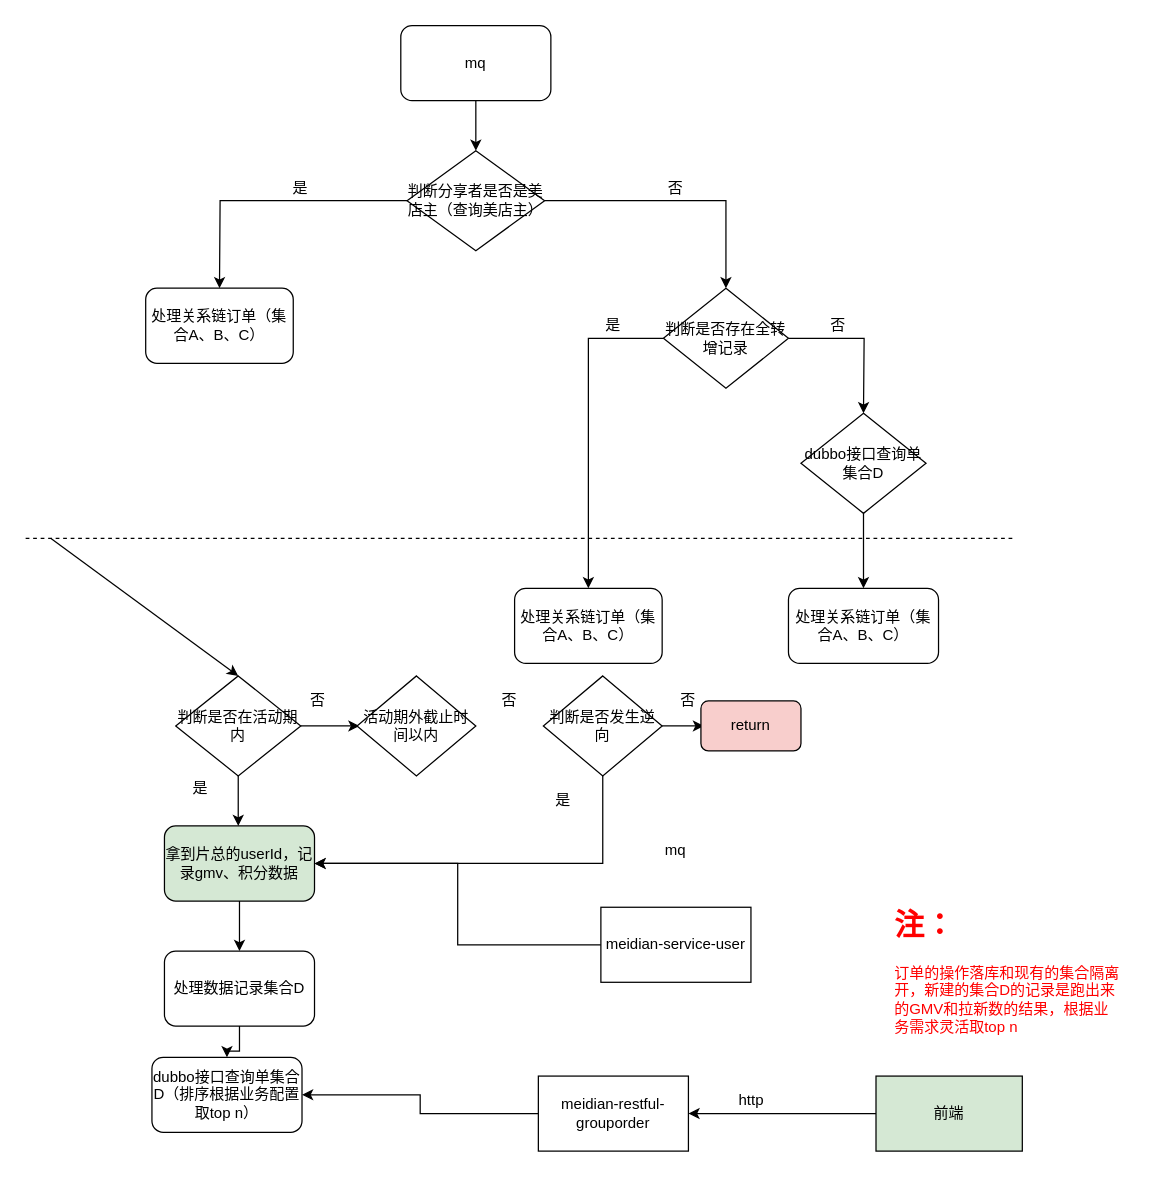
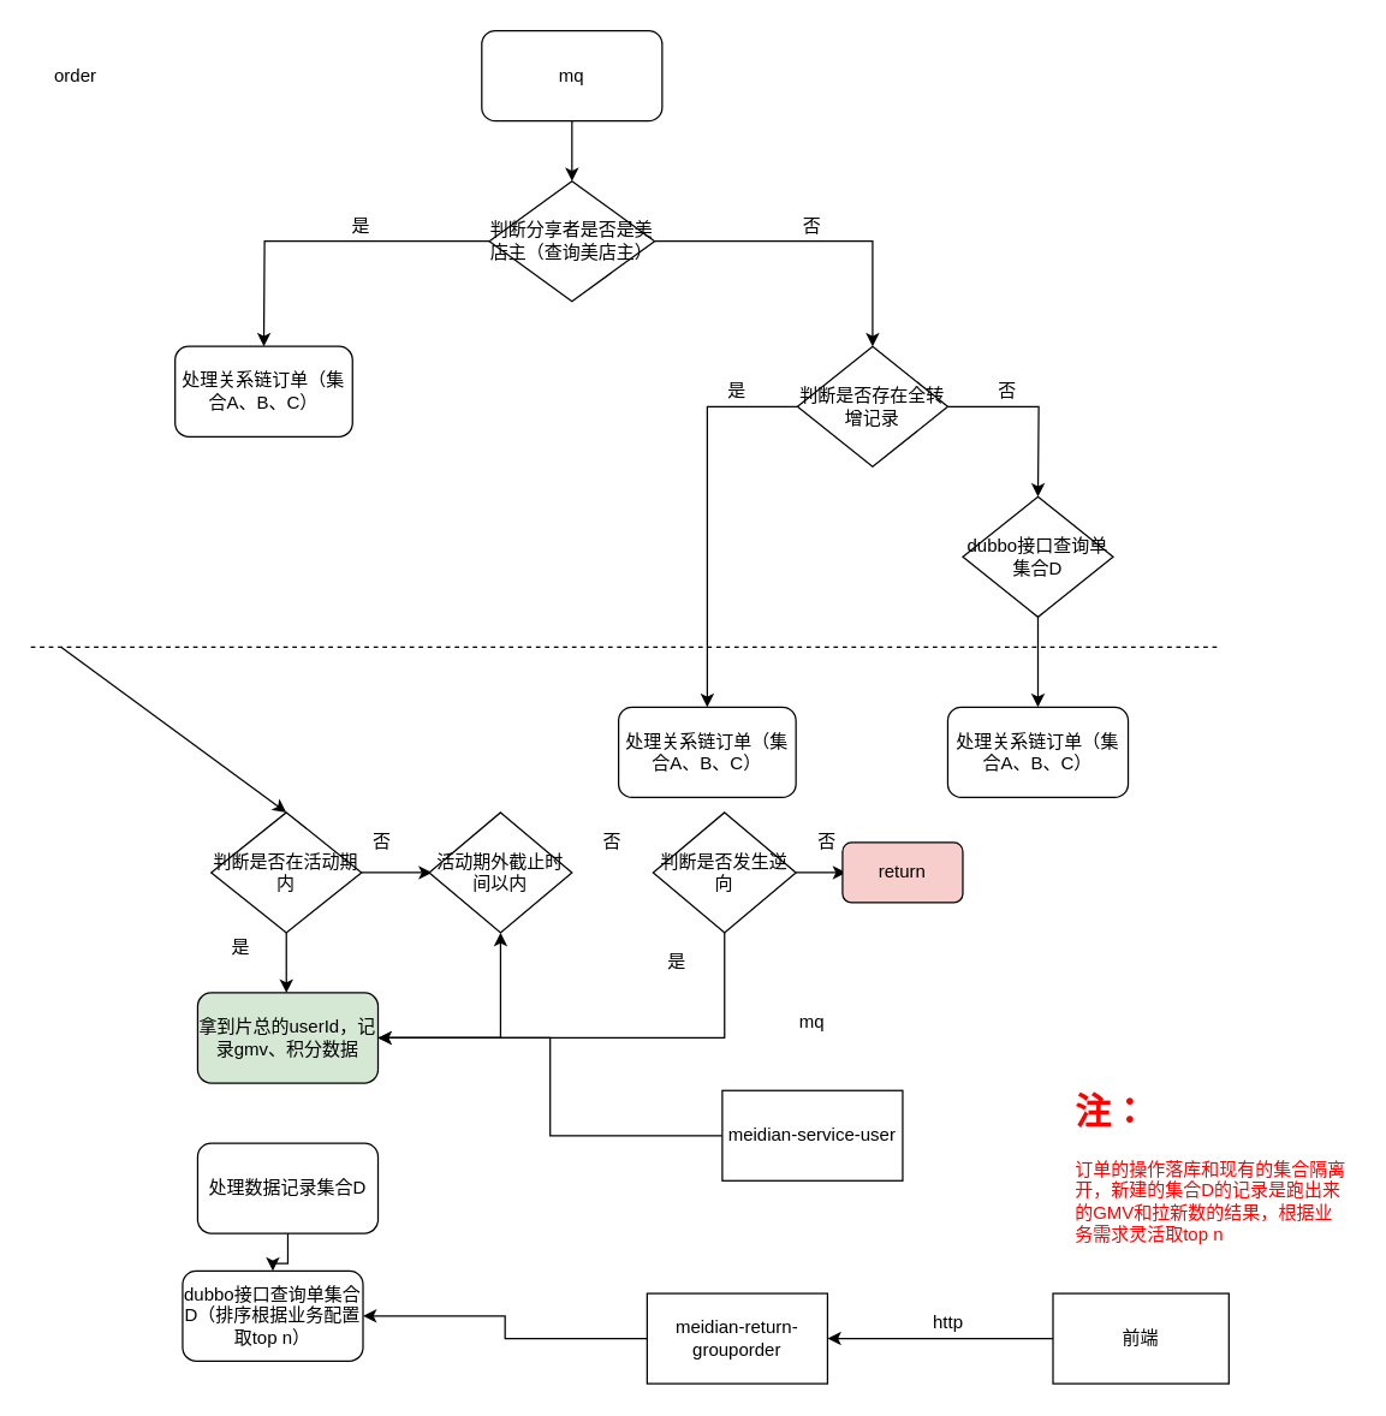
+ <mxCell id="20" value="order" style="text;html=1;strokeColor=none;fillColor=none;align=center;verticalAlign=middle;whiteSpace=wrap;rounded=0;" vertex="1" parent="1"><mxGeometry x="30" y="40" width="40" height="20" as="geometry" /></mxCell>
- <mxCell id="26" style="edgeStyle=orthogonalEdgeStyle;rounded=0;orthogonalLoop=1;jettySize=auto;html=1;entryX=0.5;entryY=0;entryDx=0;entryDy=0;" edge="1" parent="1" source="27" target="30"><mxGeometry relative="1" as="geometry"><mxPoint x="191" y="750" as="targetPoint" /></mxGeometry></mxCell>
+ <mxCell id="26" style="edgeStyle=orthogonalEdgeStyle;rounded=0;orthogonalLoop=1;jettySize=auto;html=1;" edge="1" parent="1" source="27" target="41"><mxGeometry relative="1" as="geometry"><mxPoint x="191" y="750" as="targetPoint" /></mxGeometry></mxCell>
- <mxCell id="40" value="http" style="text;html=1;align=center;verticalAlign=middle;resizable=0;points=[];;autosize=1;" vertex="1" parent="1"><mxGeometry x="580" y="870" width="40" height="20" as="geometry" /></mxCell>
+ <mxCell id="40" value="http" style="text;html=1;align=center;verticalAlign=middle;resizable=0;points=[];;autosize=1;" vertex="1" parent="1"><mxGeometry x="610" y="870" width="40" height="20" as="geometry" /></mxCell>
- <mxCell id="37" value="meidian-restful-grouporder" style="rounded=0;whiteSpace=wrap;html=1;" vertex="1" parent="1"><mxGeometry x="430" y="860" width="120" height="60" as="geometry" /></mxCell>
+ <mxCell id="37" value="meidian-return-grouporder" style="rounded=0;whiteSpace=wrap;html=1;" vertex="1" parent="1"><mxGeometry x="430" y="860" width="120" height="60" as="geometry" /></mxCell>
- <mxCell id="39" value="前端" style="rounded=0;whiteSpace=wrap;html=1;fillColor=#d5e8d4;" vertex="1" parent="1"><mxGeometry x="700" y="860" width="117" height="60" as="geometry" /></mxCell>
+ <mxCell id="39" value="前端" style="rounded=0;whiteSpace=wrap;html=1;" vertex="1" parent="1"><mxGeometry x="700" y="860" width="117" height="60" as="geometry" /></mxCell>
